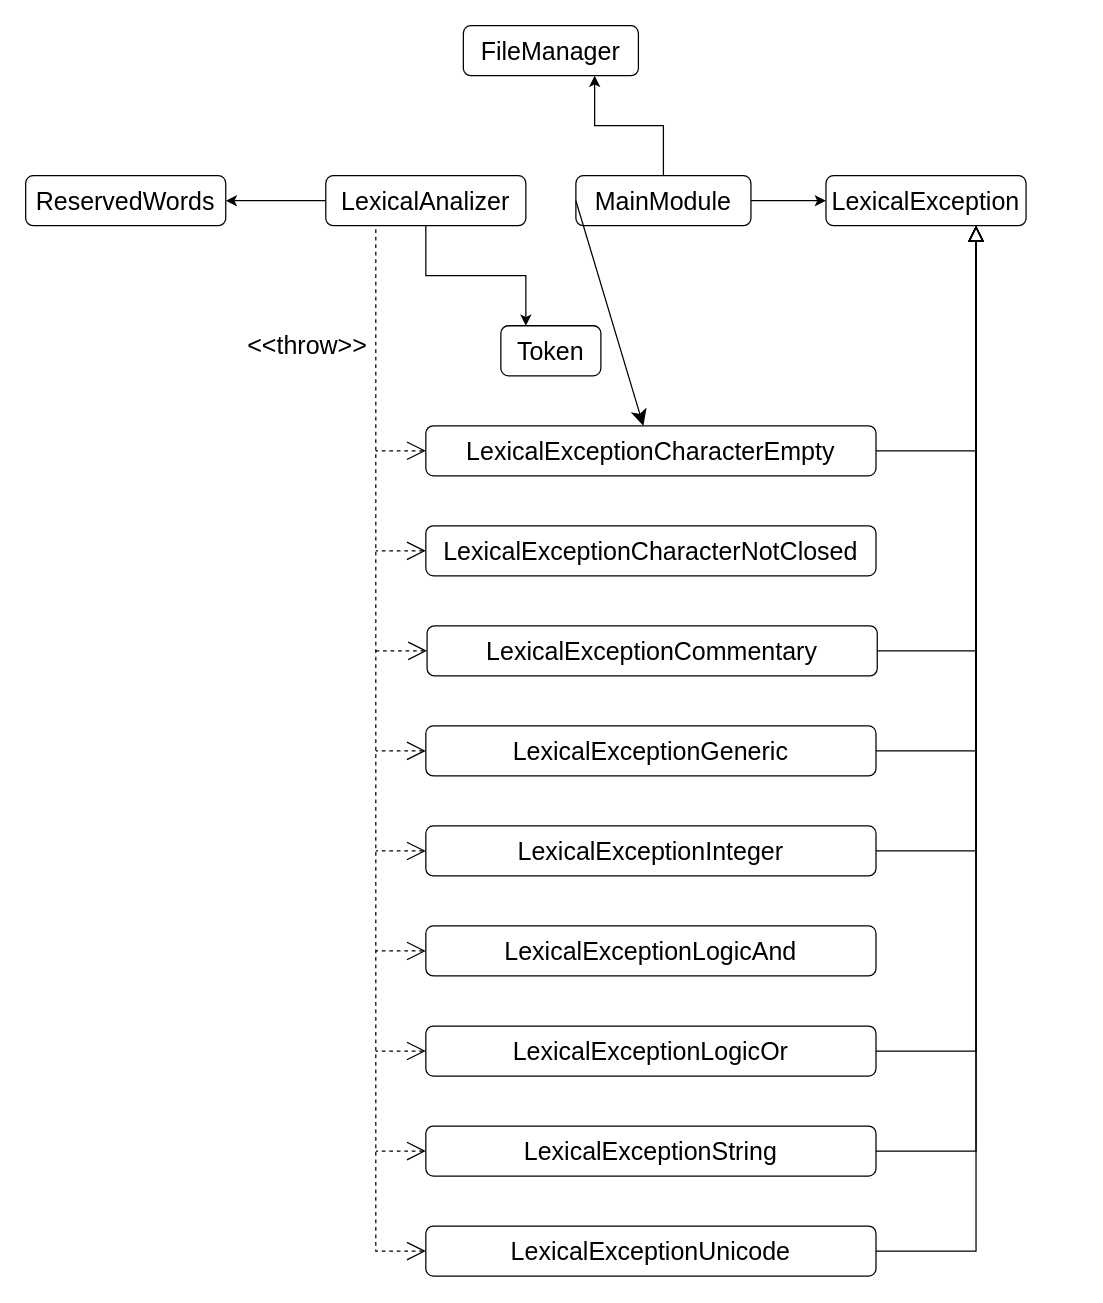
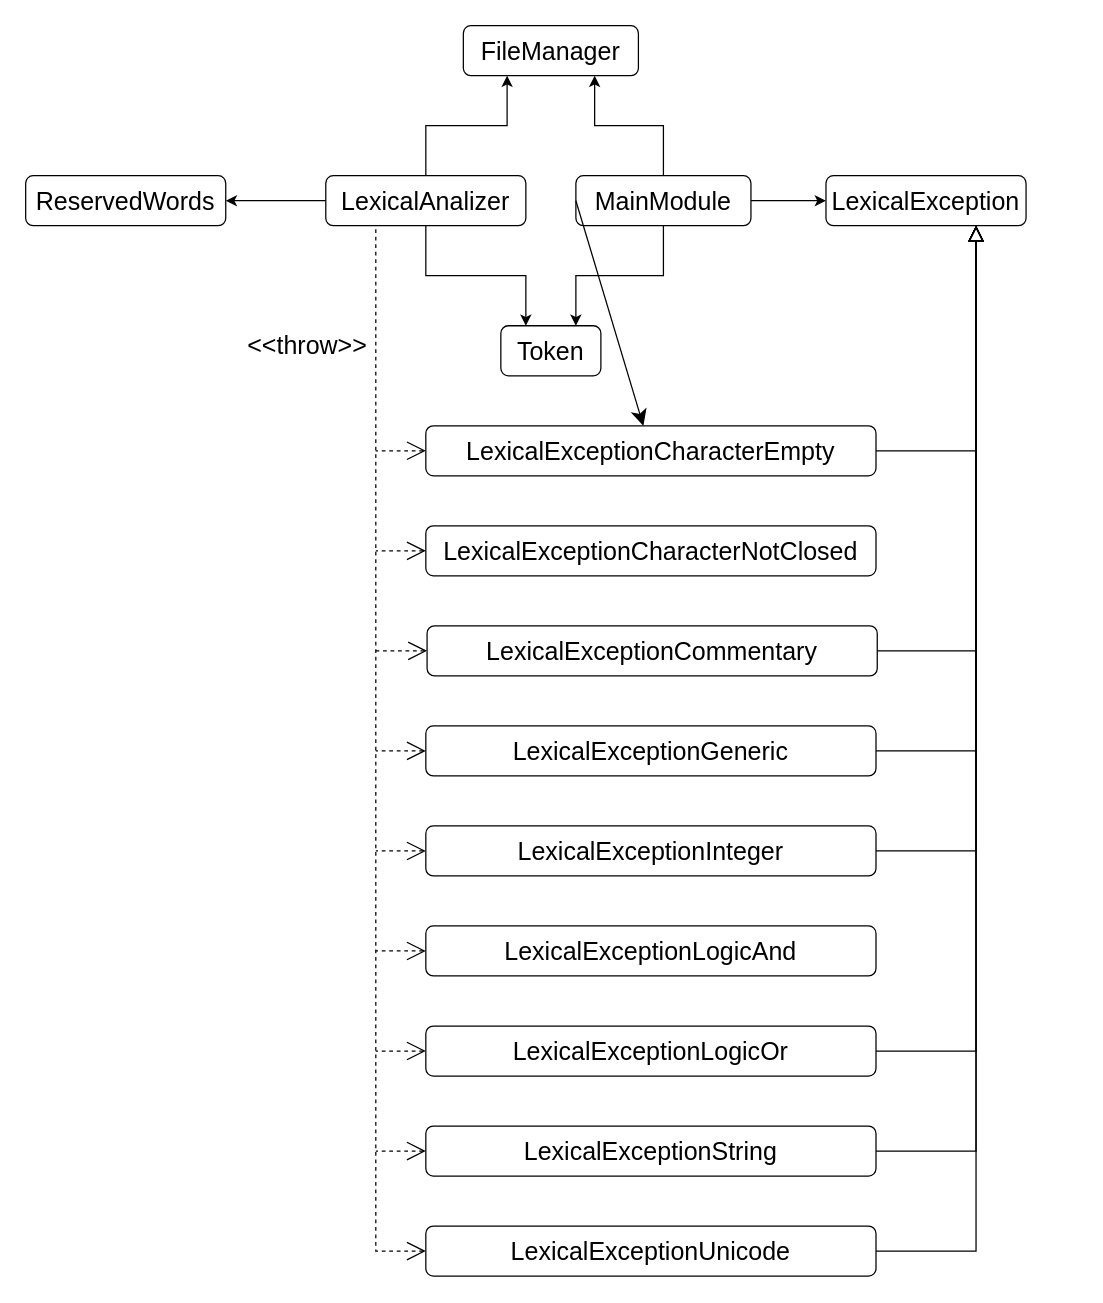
+ <mxCell id="10" value="" style="endArrow=classic;html=1;rounded=0;fontSize=20;entryX=0.25;entryY=1;entryDx=0;entryDy=0;exitX=0.5;exitY=0;exitDx=0;exitDy=0;" parent="2" source="4" target="3" edge="1"><mxGeometry width="50" height="50" relative="1" as="geometry"><mxPoint x="280" y="120" as="sourcePoint" /><mxPoint x="330" y="70" as="targetPoint" /><Array as="points"><mxPoint x="320" y="80" /><mxPoint x="385" y="80" /></Array></mxGeometry></mxCell>
+ <mxCell id="8" value="" style="endArrow=classic;html=1;rounded=0;fontSize=20;entryX=0.75;entryY=0;entryDx=0;entryDy=0;exitX=0.5;exitY=1;exitDx=0;exitDy=0;" parent="2" source="5" target="7" edge="1"><mxGeometry width="50" height="50" relative="1" as="geometry"><mxPoint x="280" y="120" as="sourcePoint" /><mxPoint x="330" y="70" as="targetPoint" /><Array as="points"><mxPoint x="510" y="200" /><mxPoint x="440" y="200" /></Array></mxGeometry></mxCell>
